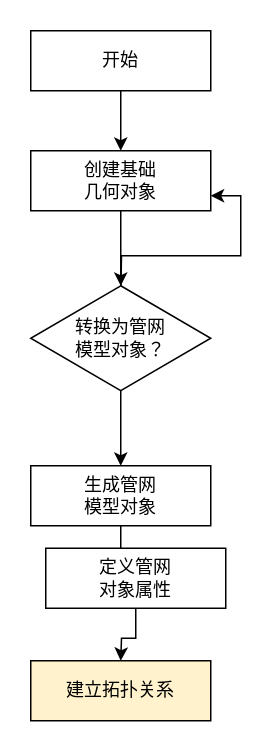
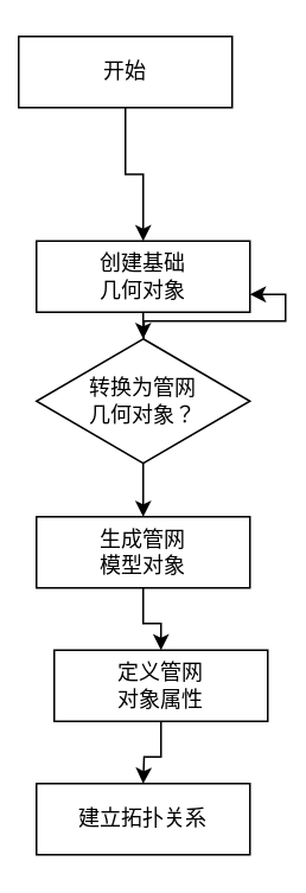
- <mxCell id="3" value="&lt;font style=&quot;vertical-align: inherit&quot;&gt;&lt;font style=&quot;vertical-align: inherit&quot;&gt;开始&lt;/font&gt;&lt;/font&gt;" style="rounded=0;whiteSpace=wrap;html=1;" vertex="1" parent="1"><mxGeometry x="20" y="20" width="120" height="40" as="geometry" /></mxCell>
+ <mxCell id="3" value="&lt;font style=&quot;vertical-align: inherit&quot;&gt;&lt;font style=&quot;vertical-align: inherit&quot;&gt;开始&lt;/font&gt;&lt;/font&gt;" style="rounded=0;whiteSpace=wrap;html=1;" vertex="1" parent="1"><mxGeometry x="10" y="20" width="120" height="40" as="geometry" /></mxCell>
- <mxCell id="5" value="&lt;font style=&quot;vertical-align: inherit&quot;&gt;&lt;font style=&quot;vertical-align: inherit&quot;&gt;&lt;font style=&quot;vertical-align: inherit&quot;&gt;&lt;font style=&quot;vertical-align: inherit&quot;&gt;&lt;font style=&quot;vertical-align: inherit&quot;&gt;&lt;font style=&quot;vertical-align: inherit&quot;&gt;创建基础&lt;br&gt;几何对象&lt;/font&gt;&lt;/font&gt;&lt;/font&gt;&lt;/font&gt;&lt;/font&gt;&lt;/font&gt;" style="rounded=0;whiteSpace=wrap;html=1;" vertex="1" parent="1"><mxGeometry x="20" y="100" width="120" height="40" as="geometry" /></mxCell>
+ <mxCell id="5" value="&lt;font style=&quot;vertical-align: inherit&quot;&gt;&lt;font style=&quot;vertical-align: inherit&quot;&gt;&lt;font style=&quot;vertical-align: inherit&quot;&gt;&lt;font style=&quot;vertical-align: inherit&quot;&gt;&lt;font style=&quot;vertical-align: inherit&quot;&gt;&lt;font style=&quot;vertical-align: inherit&quot;&gt;创建基础&lt;br&gt;几何对象&lt;/font&gt;&lt;/font&gt;&lt;/font&gt;&lt;/font&gt;&lt;/font&gt;&lt;/font&gt;" style="rounded=0;whiteSpace=wrap;html=1;" vertex="1" parent="1"><mxGeometry x="20" y="135" width="120" height="40" as="geometry" /></mxCell>
- <mxCell id="8" value="&lt;font style=&quot;vertical-align: inherit&quot;&gt;&lt;font style=&quot;vertical-align: inherit&quot;&gt;&lt;font style=&quot;vertical-align: inherit&quot;&gt;&lt;font style=&quot;vertical-align: inherit&quot;&gt;&lt;font style=&quot;vertical-align: inherit&quot;&gt;&lt;font style=&quot;vertical-align: inherit&quot;&gt;&lt;font style=&quot;vertical-align: inherit&quot;&gt;&lt;font style=&quot;vertical-align: inherit&quot;&gt;&lt;font style=&quot;vertical-align: inherit&quot;&gt;&lt;font style=&quot;vertical-align: inherit&quot;&gt;转换为管网&lt;/font&gt;&lt;/font&gt;&lt;/font&gt;&lt;/font&gt;&lt;/font&gt;&lt;/font&gt;&lt;br&gt;&lt;font style=&quot;vertical-align: inherit&quot;&gt;&lt;font style=&quot;vertical-align: inherit&quot;&gt;&lt;font style=&quot;vertical-align: inherit&quot;&gt;&lt;font style=&quot;vertical-align: inherit&quot;&gt;&lt;font style=&quot;vertical-align: inherit&quot;&gt;&lt;font style=&quot;vertical-align: inherit&quot;&gt;模型对象？&lt;/font&gt;&lt;/font&gt;&lt;/font&gt;&lt;/font&gt;&lt;/font&gt;&lt;/font&gt;&lt;/font&gt;&lt;/font&gt;&lt;/font&gt;&lt;/font&gt;" style="rhombus;whiteSpace=wrap;html=1;rounded=0;" vertex="1" parent="1"><mxGeometry x="20" y="190" width="120" height="70" as="geometry" /></mxCell>
+ <mxCell id="8" value="&lt;font style=&quot;vertical-align: inherit&quot;&gt;&lt;font style=&quot;vertical-align: inherit&quot;&gt;&lt;font style=&quot;vertical-align: inherit&quot;&gt;&lt;font style=&quot;vertical-align: inherit&quot;&gt;&lt;font style=&quot;vertical-align: inherit&quot;&gt;&lt;font style=&quot;vertical-align: inherit&quot;&gt;&lt;font style=&quot;vertical-align: inherit&quot;&gt;&lt;font style=&quot;vertical-align: inherit&quot;&gt;&lt;font style=&quot;vertical-align: inherit&quot;&gt;&lt;font style=&quot;vertical-align: inherit&quot;&gt;转换为管网&lt;/font&gt;&lt;/font&gt;&lt;/font&gt;&lt;/font&gt;&lt;/font&gt;&lt;/font&gt;&lt;br&gt;&lt;font style=&quot;vertical-align: inherit&quot;&gt;&lt;font style=&quot;vertical-align: inherit&quot;&gt;&lt;font style=&quot;vertical-align: inherit&quot;&gt;&lt;font style=&quot;vertical-align: inherit&quot;&gt;&lt;font style=&quot;vertical-align: inherit&quot;&gt;&lt;font style=&quot;vertical-align: inherit&quot;&gt;几何对象？&lt;/font&gt;&lt;/font&gt;&lt;/font&gt;&lt;/font&gt;&lt;/font&gt;&lt;/font&gt;&lt;/font&gt;&lt;/font&gt;&lt;/font&gt;&lt;/font&gt;" style="rhombus;whiteSpace=wrap;html=1;rounded=0;" vertex="1" parent="1"><mxGeometry x="20" y="190" width="120" height="70" as="geometry" /></mxCell>
- <mxCell id="10" value="&lt;font style=&quot;vertical-align: inherit&quot;&gt;&lt;font style=&quot;vertical-align: inherit&quot;&gt;生成管网&lt;br&gt;模型对象&lt;/font&gt;&lt;/font&gt;" style="whiteSpace=wrap;html=1;rounded=0;" vertex="1" parent="1"><mxGeometry x="20" y="310" width="120" height="40" as="geometry" /></mxCell>
+ <mxCell id="10" value="&lt;font style=&quot;vertical-align: inherit&quot;&gt;&lt;font style=&quot;vertical-align: inherit&quot;&gt;生成管网&lt;br&gt;模型对象&lt;/font&gt;&lt;/font&gt;" style="whiteSpace=wrap;html=1;rounded=0;" vertex="1" parent="1"><mxGeometry x="20" y="290" width="120" height="40" as="geometry" /></mxCell>
- <mxCell id="13" value="&lt;font style=&quot;vertical-align: inherit&quot;&gt;&lt;font style=&quot;vertical-align: inherit&quot;&gt;建立拓扑关系&lt;/font&gt;&lt;/font&gt;" style="whiteSpace=wrap;html=1;rounded=0;fillColor=#fff2cc;" vertex="1" parent="1"><mxGeometry x="20" y="440" width="120" height="40" as="geometry" /></mxCell>
+ <mxCell id="13" value="&lt;font style=&quot;vertical-align: inherit&quot;&gt;&lt;font style=&quot;vertical-align: inherit&quot;&gt;建立拓扑关系&lt;/font&gt;&lt;/font&gt;" style="whiteSpace=wrap;html=1;rounded=0;" vertex="1" parent="1"><mxGeometry x="20" y="440" width="120" height="40" as="geometry" /></mxCell>
